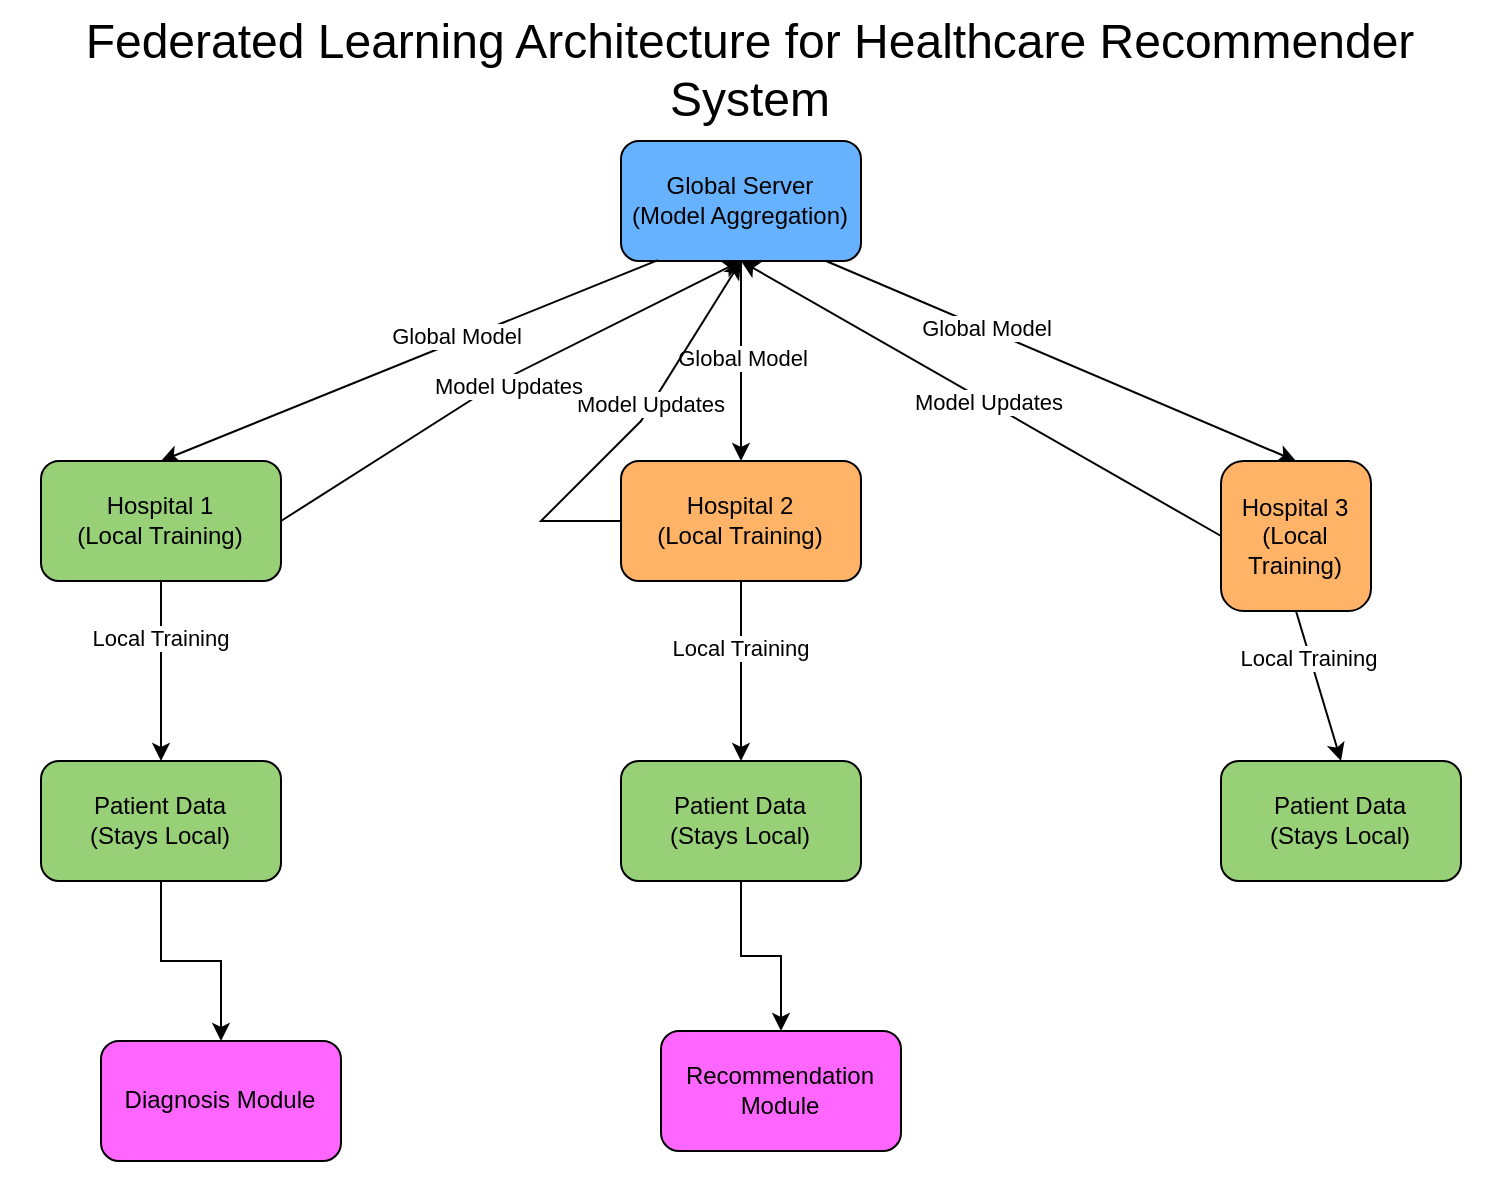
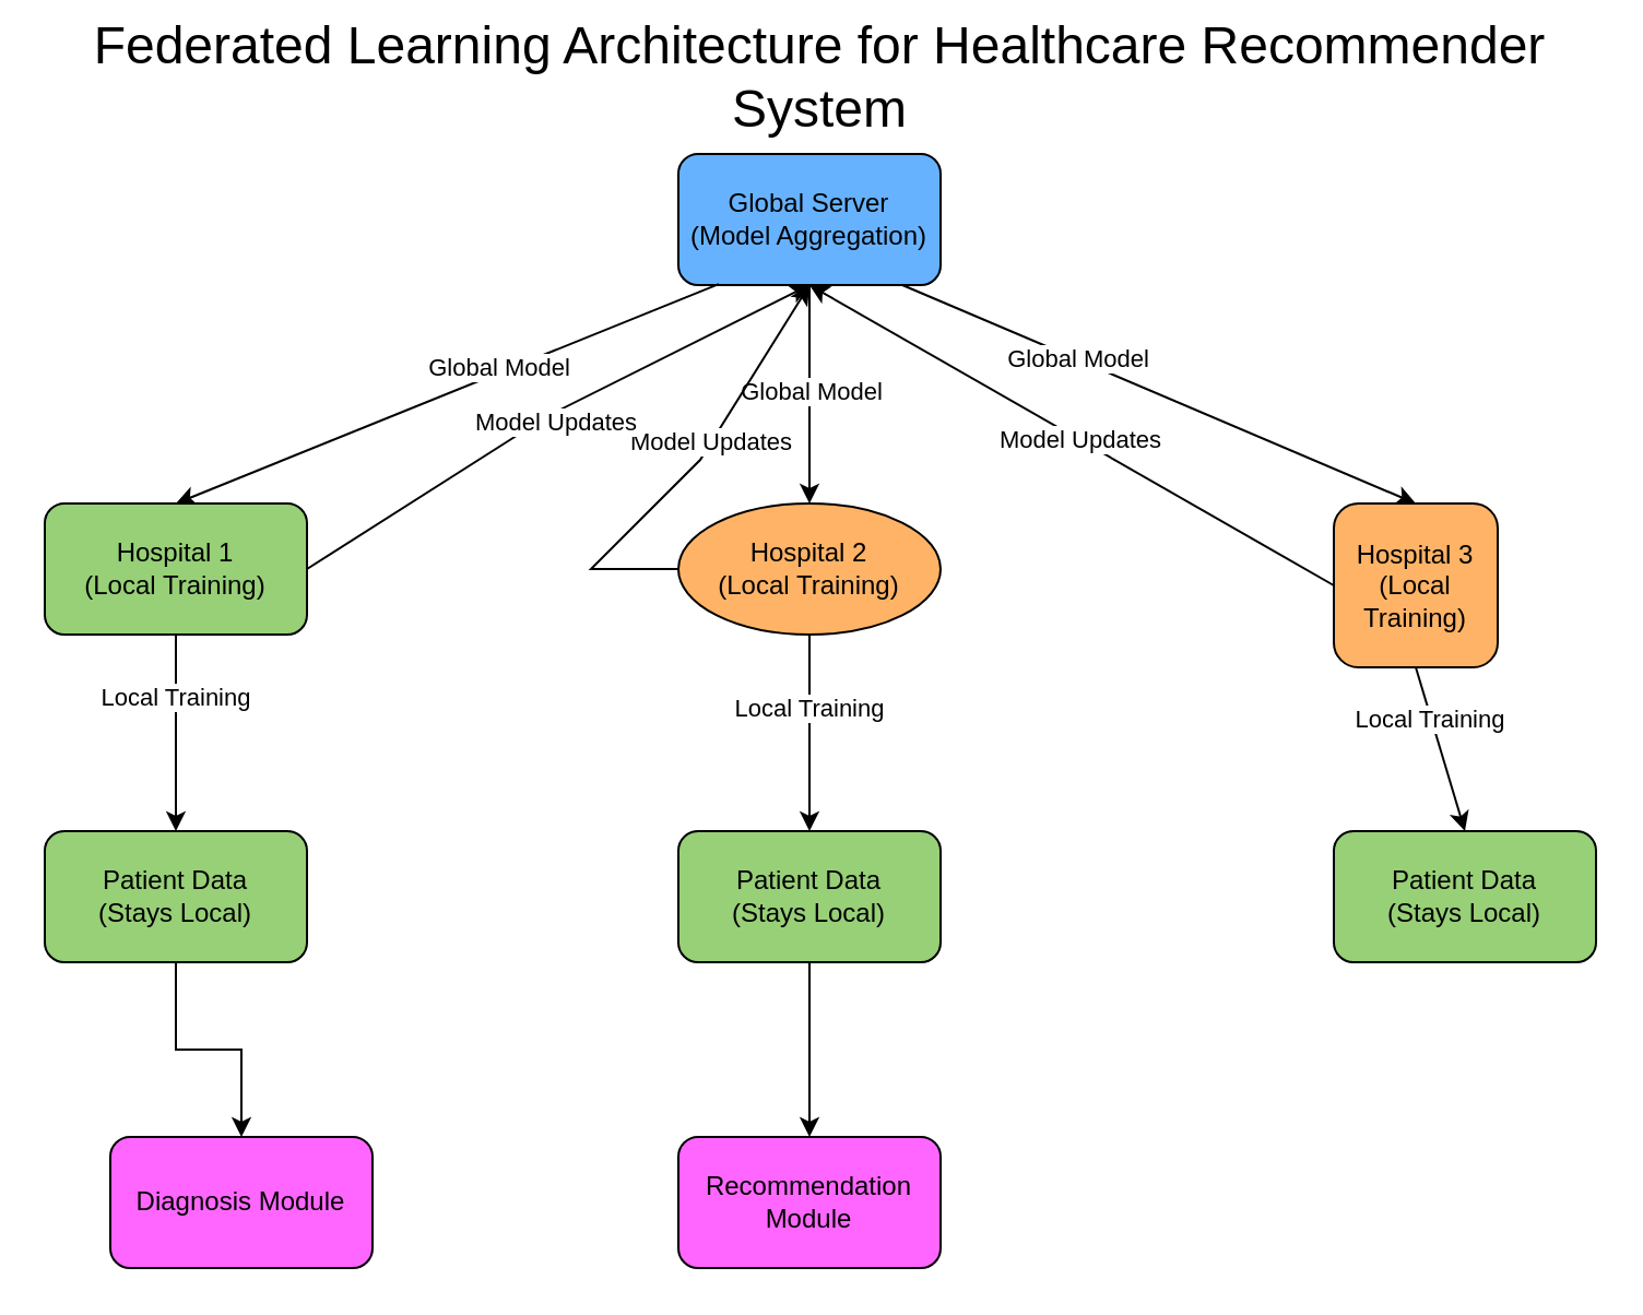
- <mxCell id="8" value="Hospital 2&lt;div&gt;(Local Training)&lt;/div&gt;" style="rounded=1;whiteSpace=wrap;html=1;fillColor=#FFB366;" vertex="1" parent="1"><mxGeometry x="310" y="230" width="120" height="60" as="geometry" /></mxCell>
+ <mxCell id="8" value="Hospital 2&lt;div&gt;(Local Training)&lt;/div&gt;" style="ellipse;whiteSpace=wrap;html=1;fillColor=#FFB366;" vertex="1" parent="1"><mxGeometry x="310" y="230" width="120" height="60" as="geometry" /></mxCell>
- <mxCell id="24" value="Recommendation Module" style="whiteSpace=wrap;html=1;rounded=1;fillColor=#FF66FF;" vertex="1" parent="1"><mxGeometry x="330" y="515" width="120" height="60" as="geometry" /></mxCell>
+ <mxCell id="24" value="Recommendation Module" style="whiteSpace=wrap;html=1;rounded=1;fillColor=#FF66FF;" vertex="1" parent="1"><mxGeometry x="310" y="520" width="120" height="60" as="geometry" /></mxCell>
